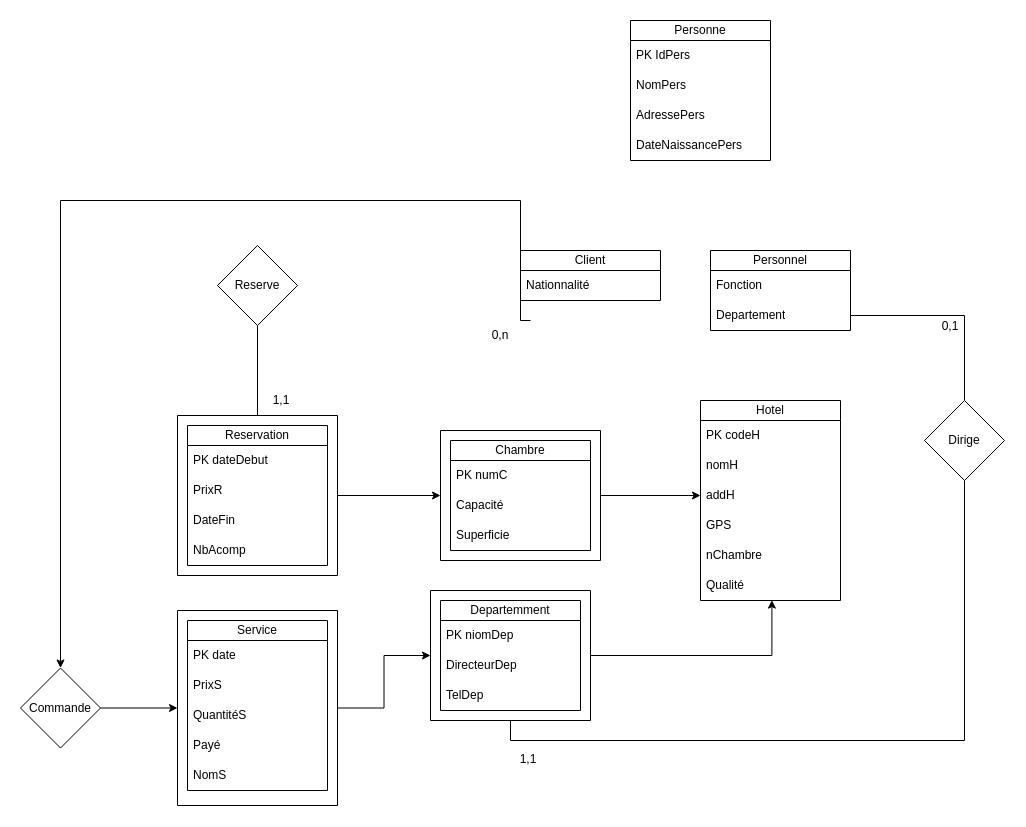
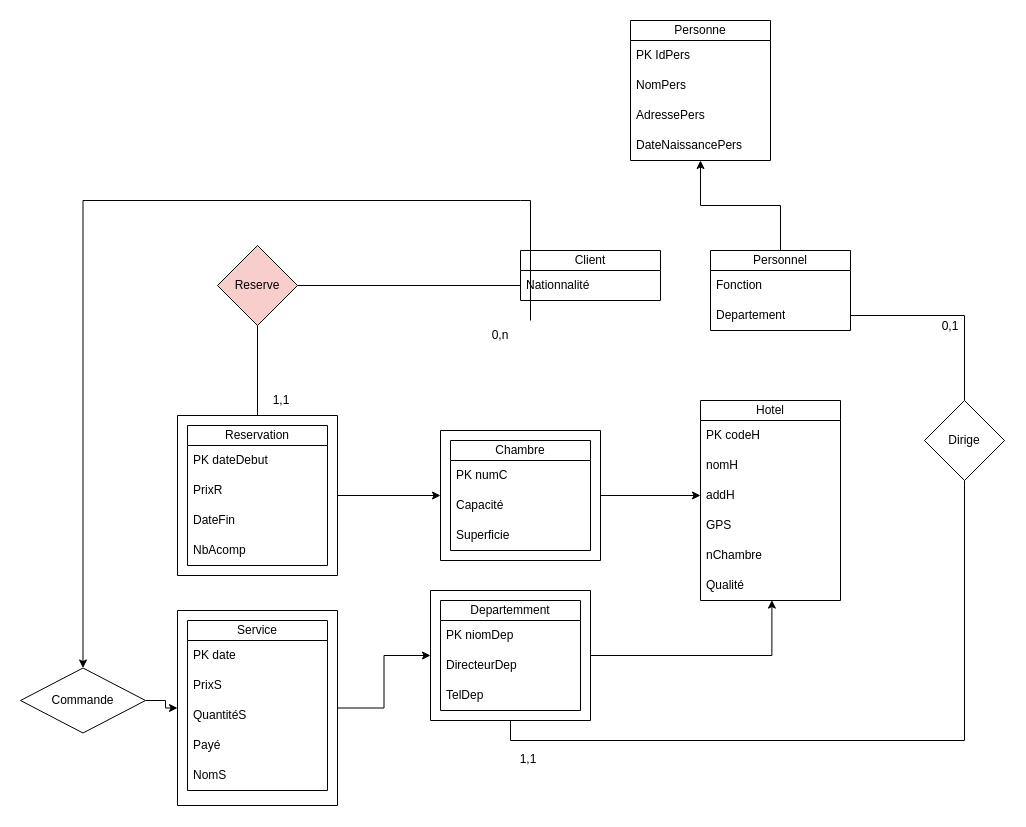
+ <mxCell id="15" style="edgeStyle=orthogonalEdgeStyle;rounded=0;orthogonalLoop=1;jettySize=auto;html=1;exitX=0.5;exitY=0;exitDx=0;exitDy=0;entryX=0.5;entryY=1;entryDx=0;entryDy=0;" edge="1" parent="1" source="16" target="10"><mxGeometry relative="1" as="geometry" /></mxCell>
- <mxCell id="48" value="Reserve" style="rhombus;whiteSpace=wrap;html=1;" vertex="1" parent="1"><mxGeometry x="217" y="245" width="80" height="80" as="geometry" /></mxCell>
+ <mxCell id="48" value="Reserve" style="rhombus;whiteSpace=wrap;html=1;fillColor=#f8cecc;" vertex="1" parent="1"><mxGeometry x="217" y="245" width="80" height="80" as="geometry" /></mxCell>
+ <mxCell id="49" style="edgeStyle=orthogonalEdgeStyle;rounded=0;orthogonalLoop=1;jettySize=auto;html=1;entryX=1;entryY=0.5;entryDx=0;entryDy=0;endArrow=none;endFill=0;" edge="1" parent="1" source="20" target="48"><mxGeometry relative="1" as="geometry" /></mxCell>
- <mxCell id="59" value="Commande" style="rhombus;whiteSpace=wrap;html=1;" vertex="1" parent="1"><mxGeometry x="20" y="667.5" width="80" height="80" as="geometry" /></mxCell>
+ <mxCell id="59" value="Commande" style="rhombus;whiteSpace=wrap;html=1;" vertex="1" parent="1"><mxGeometry x="20" y="667.5" width="125" height="65" as="geometry" /></mxCell>
